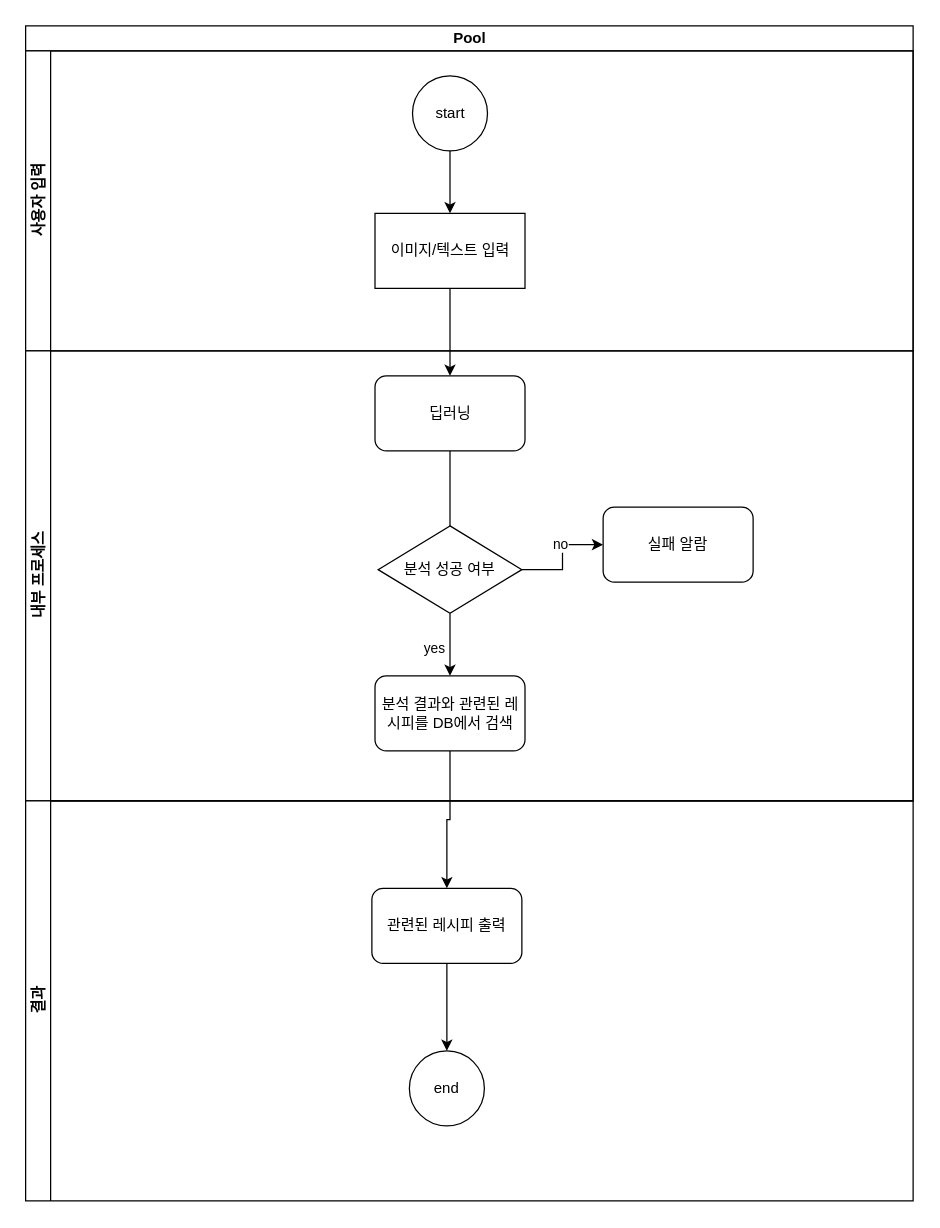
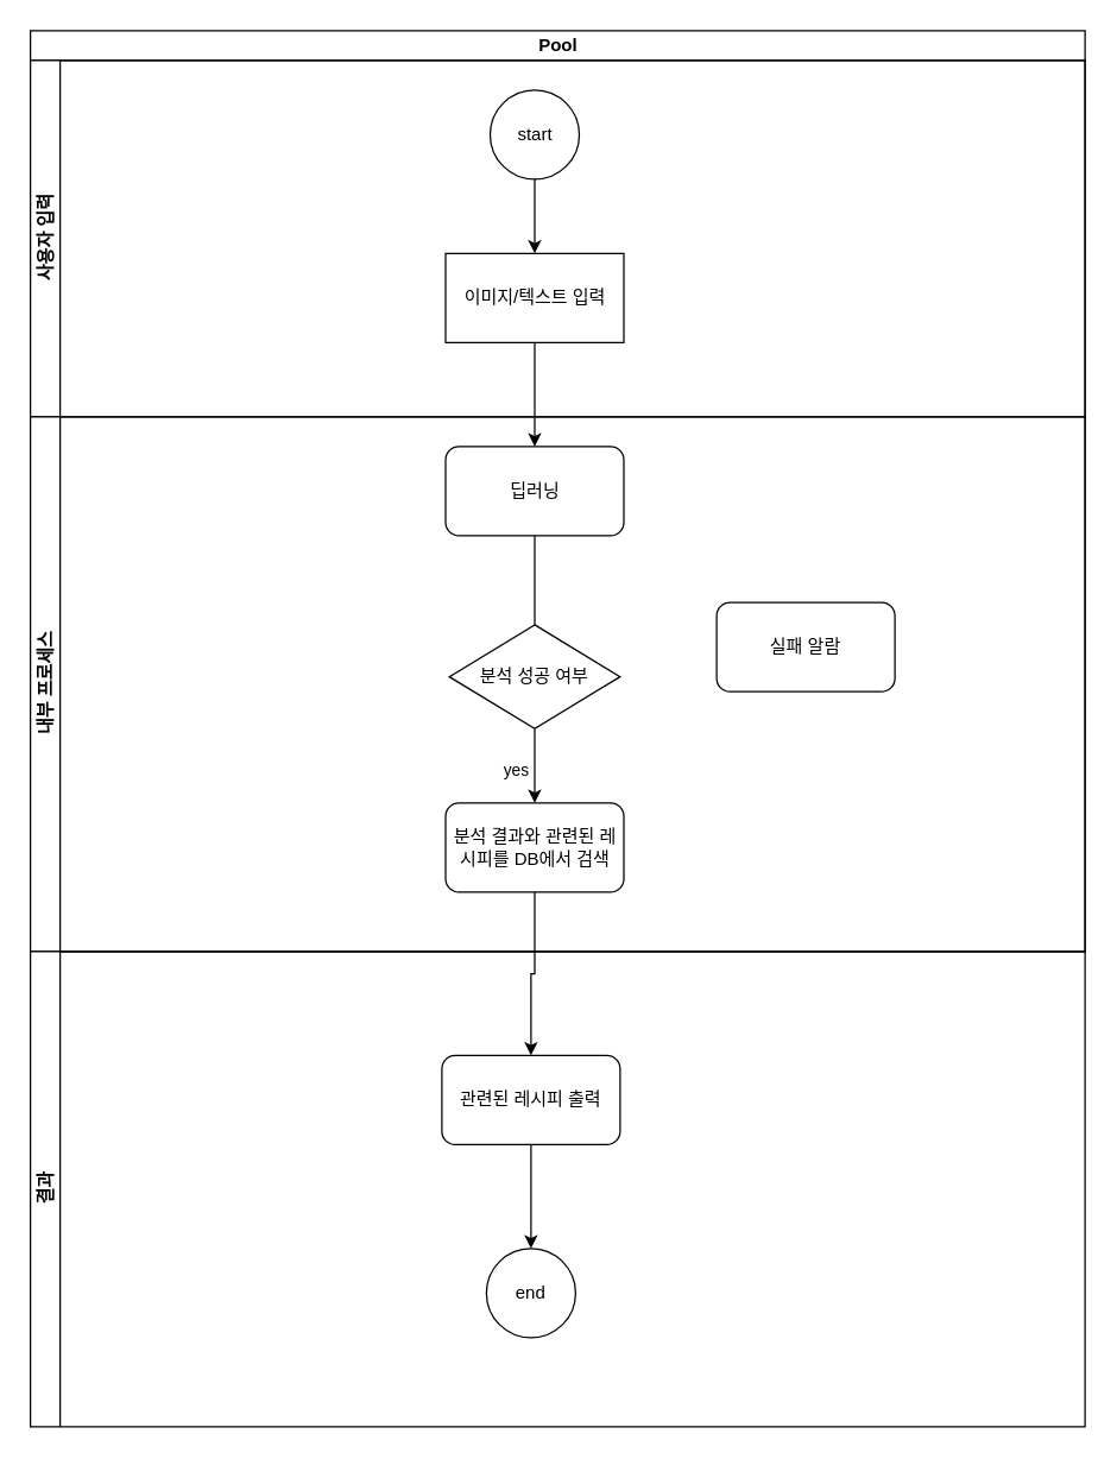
- <mxCell id="12" value="" style="edgeStyle=orthogonalEdgeStyle;rounded=0;orthogonalLoop=1;jettySize=auto;html=1;" edge="1" parent="7" source="14" target="16"><mxGeometry relative="1" as="geometry" /></mxCell>
- <mxCell id="13" value="no" style="edgeLabel;html=1;align=center;verticalAlign=middle;resizable=0;points=[];" vertex="1" connectable="0" parent="12"><mxGeometry x="0.063" y="2" relative="1" as="geometry"><mxPoint y="-8" as="offset" /></mxGeometry></mxCell>
